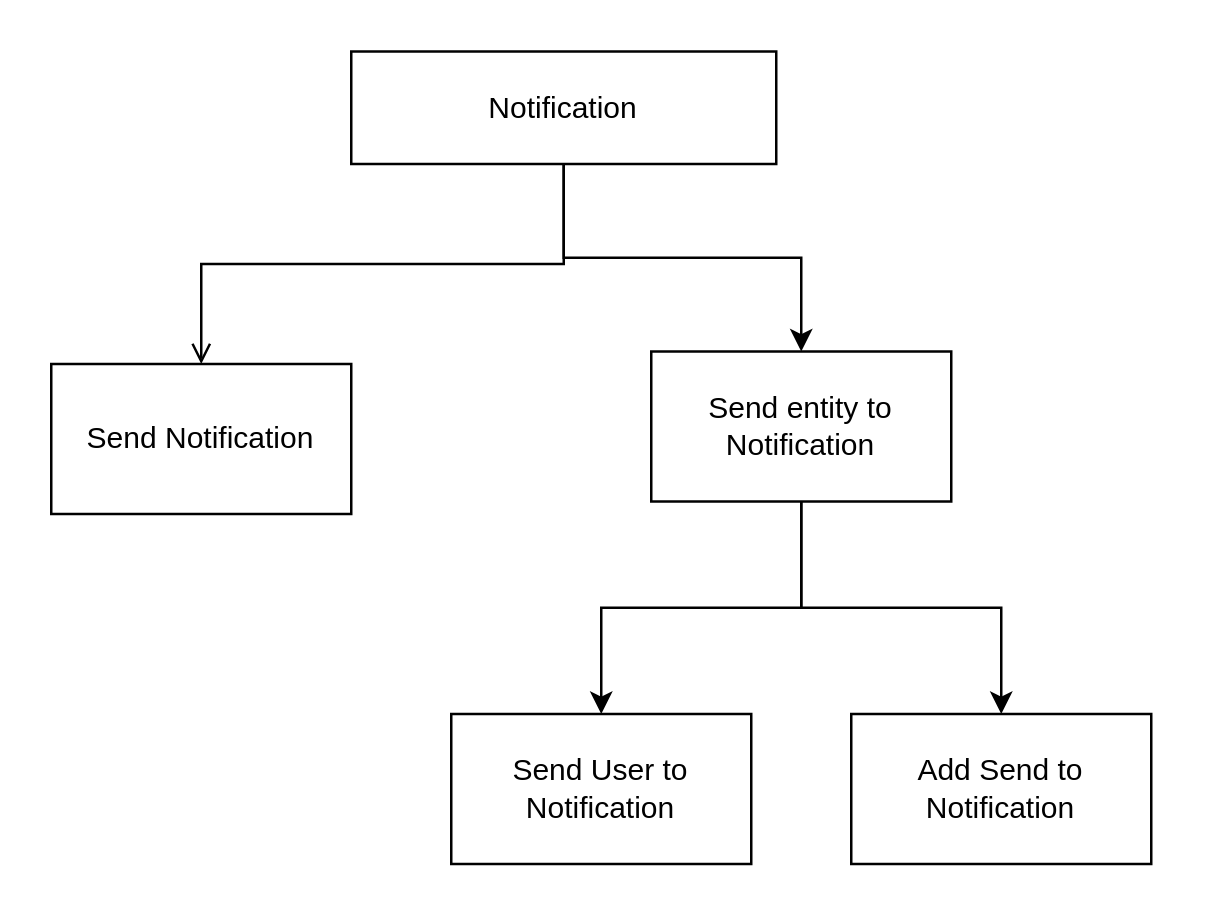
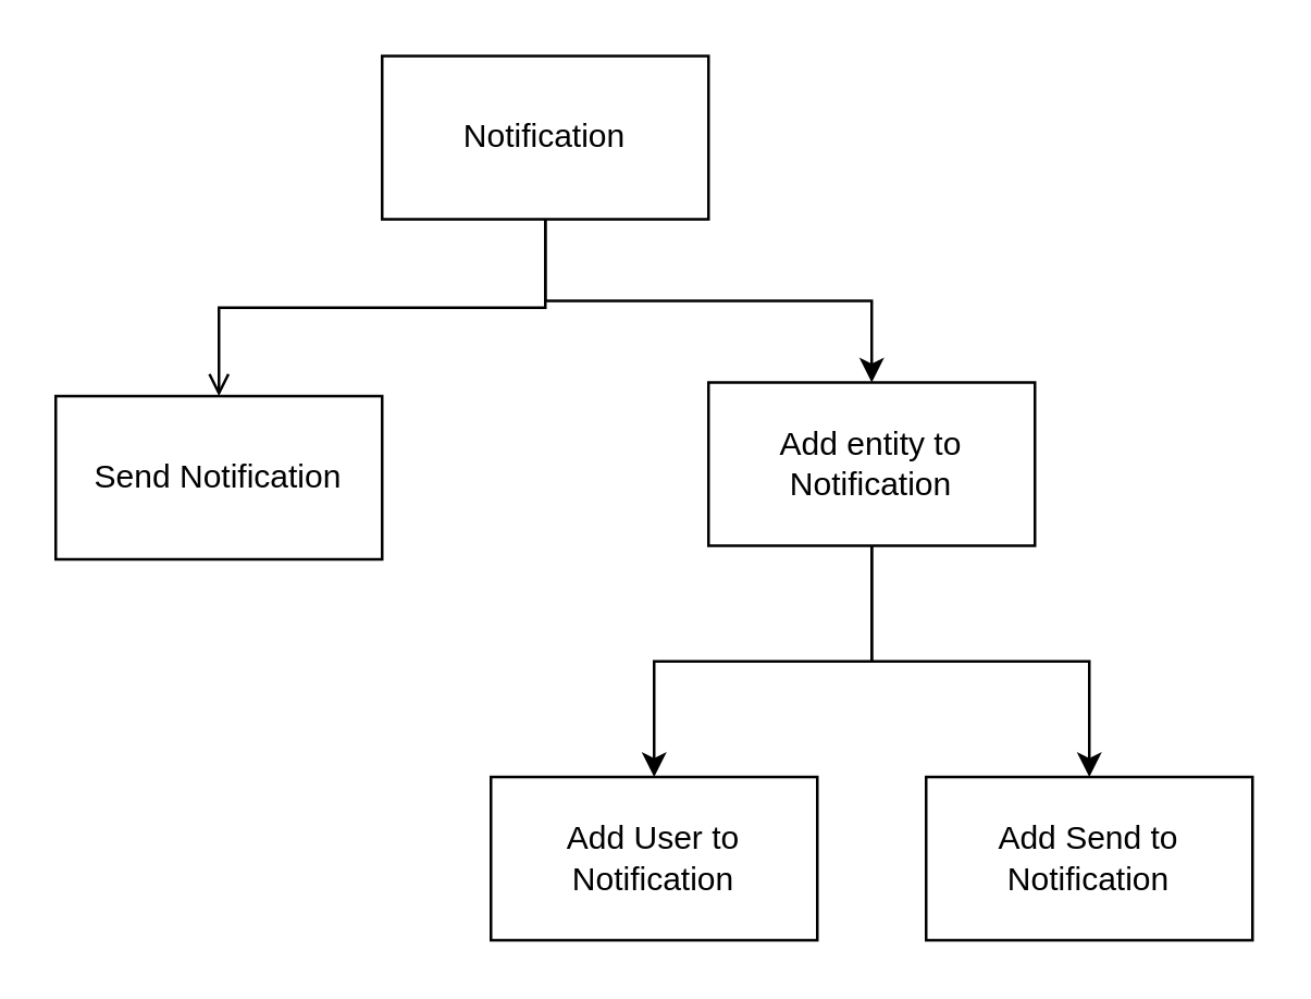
- <mxCell id="4" value="Notification" style="rounded=0;whiteSpace=wrap;html=1;" vertex="1" parent="1"><mxGeometry x="140" y="20" width="170" height="45" as="geometry" /></mxCell>
+ <mxCell id="4" value="Notification" style="rounded=0;whiteSpace=wrap;html=1;" vertex="1" parent="1"><mxGeometry x="140" y="20" width="120" height="60" as="geometry" /></mxCell>
- <mxCell id="8" value="Send entity to Notification" style="rounded=0;whiteSpace=wrap;html=1;" vertex="1" parent="1"><mxGeometry x="260" y="140" width="120" height="60" as="geometry" /></mxCell>
+ <mxCell id="8" value="Add entity to Notification" style="rounded=0;whiteSpace=wrap;html=1;" vertex="1" parent="1"><mxGeometry x="260" y="140" width="120" height="60" as="geometry" /></mxCell>
- <mxCell id="9" value="Send User to Notification" style="rounded=0;whiteSpace=wrap;html=1;" vertex="1" parent="1"><mxGeometry x="180" y="285" width="120" height="60" as="geometry" /></mxCell>
+ <mxCell id="9" value="Add User to Notification" style="rounded=0;whiteSpace=wrap;html=1;" vertex="1" parent="1"><mxGeometry x="180" y="285" width="120" height="60" as="geometry" /></mxCell>
